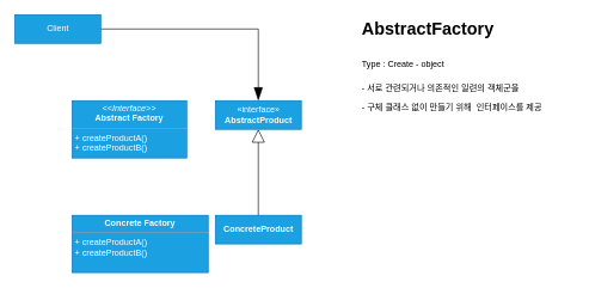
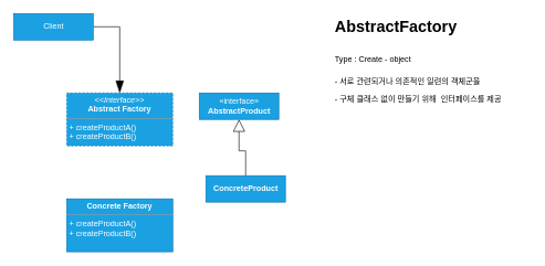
- <mxCell id="3" style="edgeStyle=orthogonalEdgeStyle;rounded=0;jumpSize=6;orthogonalLoop=1;jettySize=auto;html=1;exitX=1;exitY=0.5;exitDx=0;exitDy=0;endArrow=blockThin;endFill=1;startSize=6;endSize=16;strokeWidth=1;" edge="1" parent="1" source="4" target="5"><mxGeometry relative="1" as="geometry" /></mxCell>
+ <mxCell id="3" style="edgeStyle=orthogonalEdgeStyle;rounded=0;jumpSize=6;orthogonalLoop=1;jettySize=auto;html=1;exitX=1;exitY=0.5;exitDx=0;exitDy=0;endArrow=blockThin;endFill=1;startSize=6;endSize=16;strokeWidth=1;" edge="1" parent="1" source="4" target="8"><mxGeometry relative="1" as="geometry" /></mxCell>
- <mxCell id="8" value="&lt;p style=&quot;margin: 0px ; margin-top: 4px ; text-align: center&quot;&gt;&lt;i&gt;&amp;lt;&amp;lt;Interface&amp;gt;&amp;gt;&lt;/i&gt;&lt;br&gt;&lt;b&gt;Abstract Factory&lt;/b&gt;&lt;/p&gt;&lt;hr size=&quot;1&quot;&gt;&lt;p style=&quot;margin: 0px ; margin-left: 4px&quot;&gt;&lt;/p&gt;&lt;p style=&quot;margin: 0px ; margin-left: 4px&quot;&gt;+ createProductA()&lt;/p&gt;&lt;p style=&quot;margin: 0px ; margin-left: 4px&quot;&gt;+ createProductB()&lt;br&gt;&lt;/p&gt;" style="verticalAlign=top;align=left;overflow=fill;fontSize=12;fontFamily=Helvetica;html=1;fillColor=#1ba1e2;fontColor=#ffffff;strokeColor=#006EAF;" vertex="1" parent="1"><mxGeometry x="100" y="140" width="160" height="80" as="geometry" /></mxCell>
+ <mxCell id="8" value="&lt;p style=&quot;margin: 0px ; margin-top: 4px ; text-align: center&quot;&gt;&lt;i&gt;&amp;lt;&amp;lt;Interface&amp;gt;&amp;gt;&lt;/i&gt;&lt;br&gt;&lt;b&gt;Abstract Factory&lt;/b&gt;&lt;/p&gt;&lt;hr size=&quot;1&quot;&gt;&lt;p style=&quot;margin: 0px ; margin-left: 4px&quot;&gt;&lt;/p&gt;&lt;p style=&quot;margin: 0px ; margin-left: 4px&quot;&gt;+ createProductA()&lt;/p&gt;&lt;p style=&quot;margin: 0px ; margin-left: 4px&quot;&gt;+ createProductB()&lt;br&gt;&lt;/p&gt;" style="verticalAlign=top;align=left;overflow=fill;fontSize=12;fontFamily=Helvetica;html=1;fillColor=#1ba1e2;fontColor=#ffffff;strokeColor=#006EAF;dashed=1;" vertex="1" parent="1"><mxGeometry x="100" y="140" width="160" height="80" as="geometry" /></mxCell>
- <mxCell id="7" value="&lt;b&gt;ConcreteProduct&lt;/b&gt;" style="html=1;fillColor=#1ba1e2;strokeColor=#006EAF;fontColor=#ffffff;" vertex="1" parent="1"><mxGeometry x="300" y="300" width="120" height="40" as="geometry" /></mxCell>
+ <mxCell id="7" value="&lt;b&gt;ConcreteProduct&lt;/b&gt;" style="html=1;fillColor=#1ba1e2;strokeColor=#006EAF;fontColor=#ffffff;" vertex="1" parent="1"><mxGeometry x="310" y="265" width="120" height="40" as="geometry" /></mxCell>
- <mxCell id="9" value="&lt;p style=&quot;margin: 0px ; margin-top: 4px ; text-align: center&quot;&gt;&lt;b&gt;Concrete Factory&lt;/b&gt;&lt;/p&gt;&lt;hr size=&quot;1&quot;&gt;&lt;p style=&quot;margin: 0px ; margin-left: 4px&quot;&gt;&lt;/p&gt;&lt;p style=&quot;margin: 0px ; margin-left: 4px&quot;&gt;+ createProductA()&lt;/p&gt;&lt;p style=&quot;margin: 0px ; margin-left: 4px&quot;&gt;+ createProductB()&lt;/p&gt;" style="verticalAlign=top;align=left;overflow=fill;fontSize=12;fontFamily=Helvetica;html=1;fillColor=#1ba1e2;fontColor=#ffffff;strokeColor=#006EAF;" vertex="1" parent="1"><mxGeometry x="100" y="300" width="190" height="80" as="geometry" /></mxCell>
+ <mxCell id="9" value="&lt;p style=&quot;margin: 0px ; margin-top: 4px ; text-align: center&quot;&gt;&lt;b&gt;Concrete Factory&lt;/b&gt;&lt;/p&gt;&lt;hr size=&quot;1&quot;&gt;&lt;p style=&quot;margin: 0px ; margin-left: 4px&quot;&gt;&lt;/p&gt;&lt;p style=&quot;margin: 0px ; margin-left: 4px&quot;&gt;+ createProductA()&lt;/p&gt;&lt;p style=&quot;margin: 0px ; margin-left: 4px&quot;&gt;+ createProductB()&lt;/p&gt;" style="verticalAlign=top;align=left;overflow=fill;fontSize=12;fontFamily=Helvetica;html=1;fillColor=#1ba1e2;fontColor=#ffffff;strokeColor=#006EAF;" vertex="1" parent="1"><mxGeometry x="100" y="300" width="160" height="80" as="geometry" /></mxCell>
